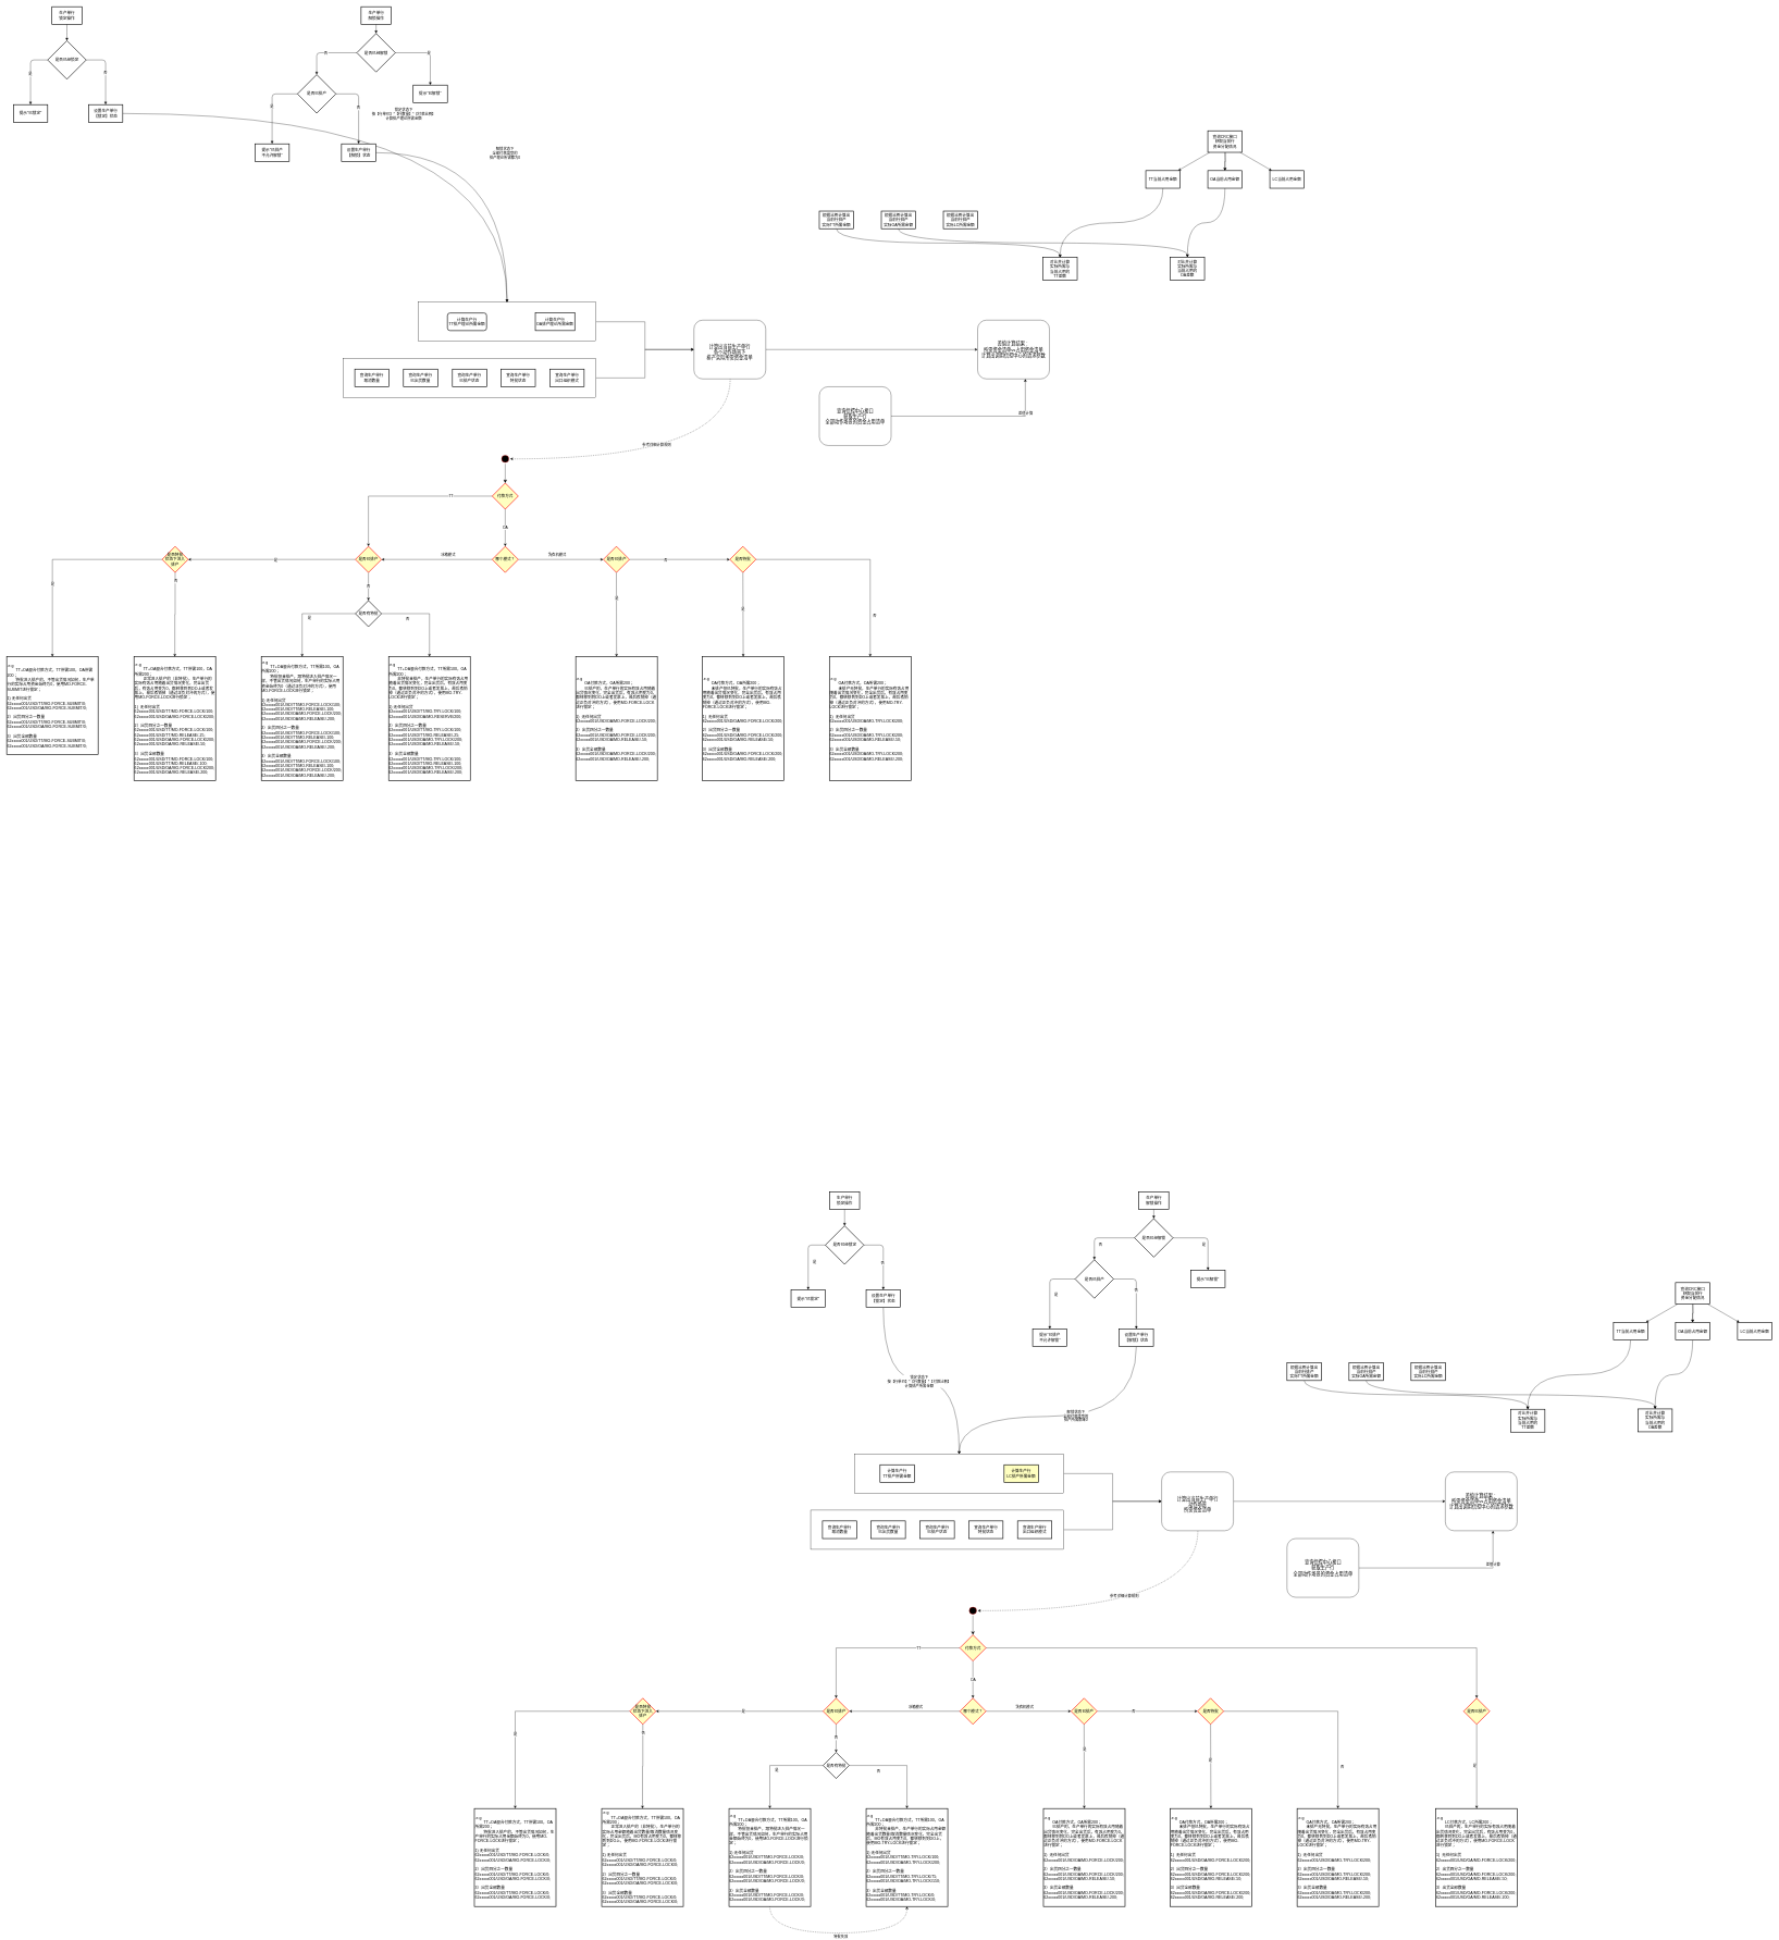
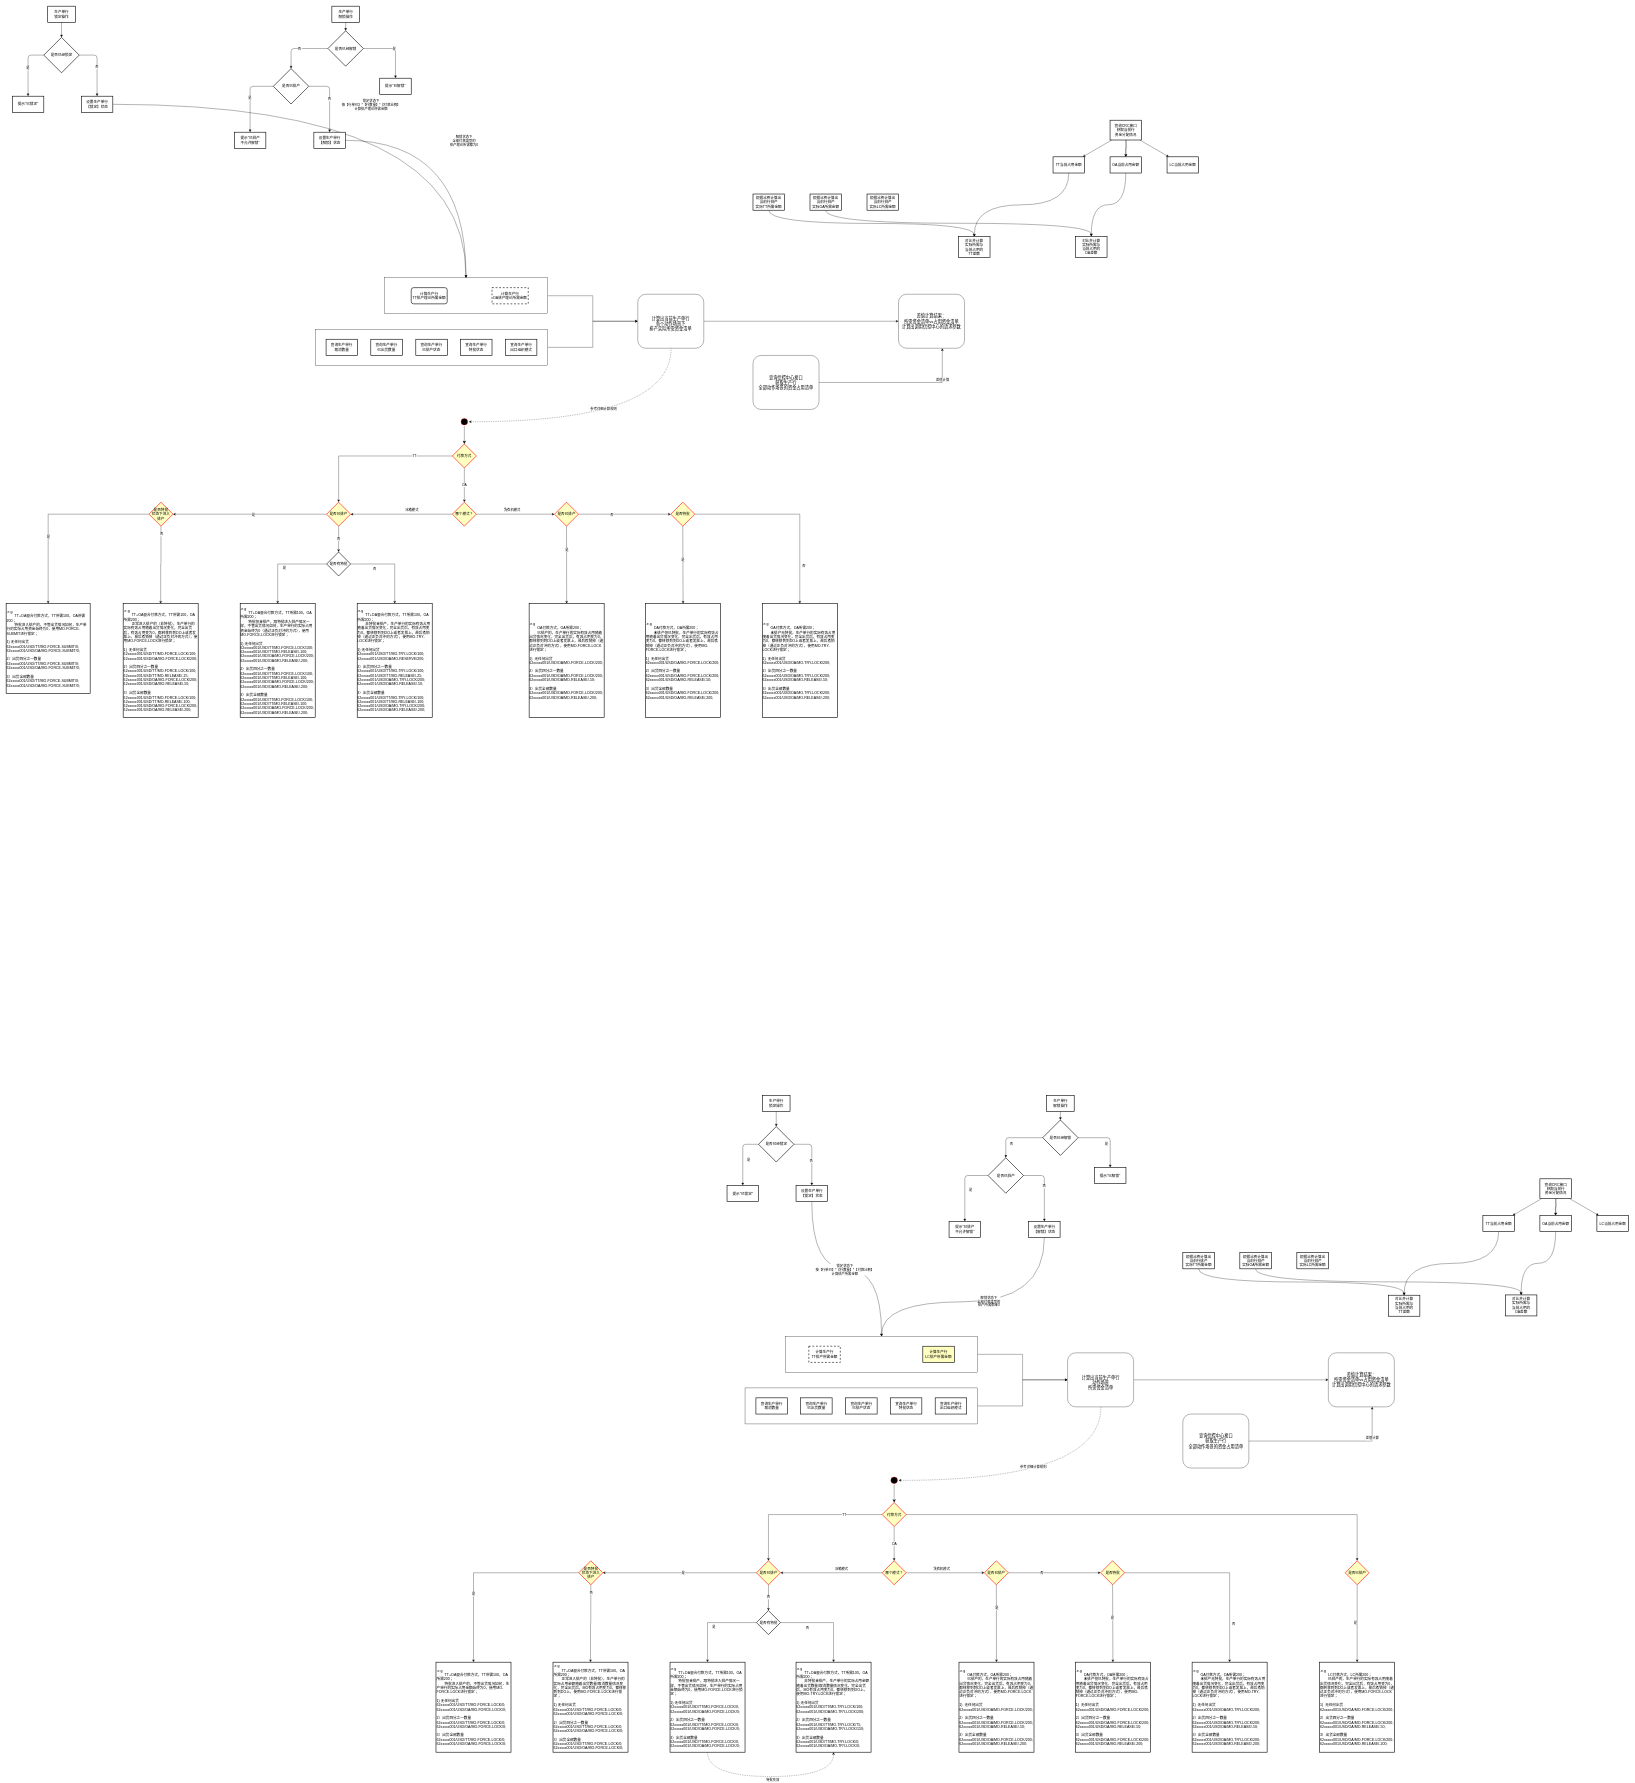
- <mxCell id="29" value="计算生产行&#10;OA排产理论所需金额" style="whiteSpace=wrap;strokeWidth=2;" parent="1" vertex="1"><mxGeometry x="1639.25" y="958" width="120.75" height="54" as="geometry" /></mxCell>
+ <mxCell id="29" value="计算生产行&#10;OA排产理论所需金额" style="whiteSpace=wrap;strokeWidth=2;dashed=1;" parent="1" vertex="1"><mxGeometry x="1639.25" y="958" width="120.75" height="54" as="geometry" /></mxCell>
- <mxCell id="129" value="计算生产行&#10;TT排产所需金额" style="whiteSpace=wrap;strokeWidth=2;" parent="1" vertex="1"><mxGeometry x="2695" y="4486" width="105" height="54" as="geometry" /></mxCell>
+ <mxCell id="129" value="计算生产行&#10;TT排产所需金额" style="whiteSpace=wrap;strokeWidth=2;dashed=1;" parent="1" vertex="1"><mxGeometry x="2695" y="4486" width="105" height="54" as="geometry" /></mxCell>
